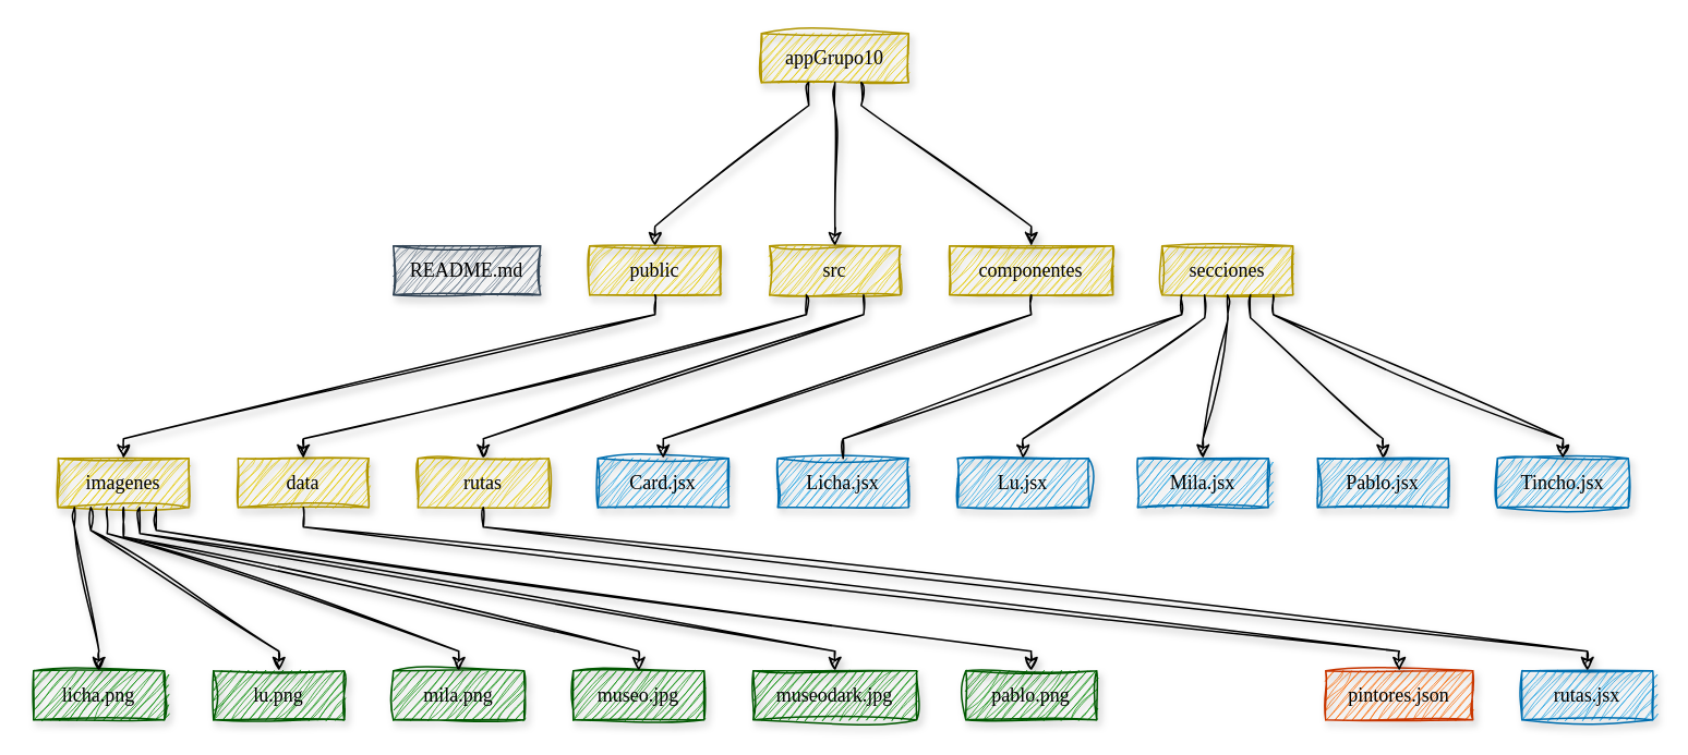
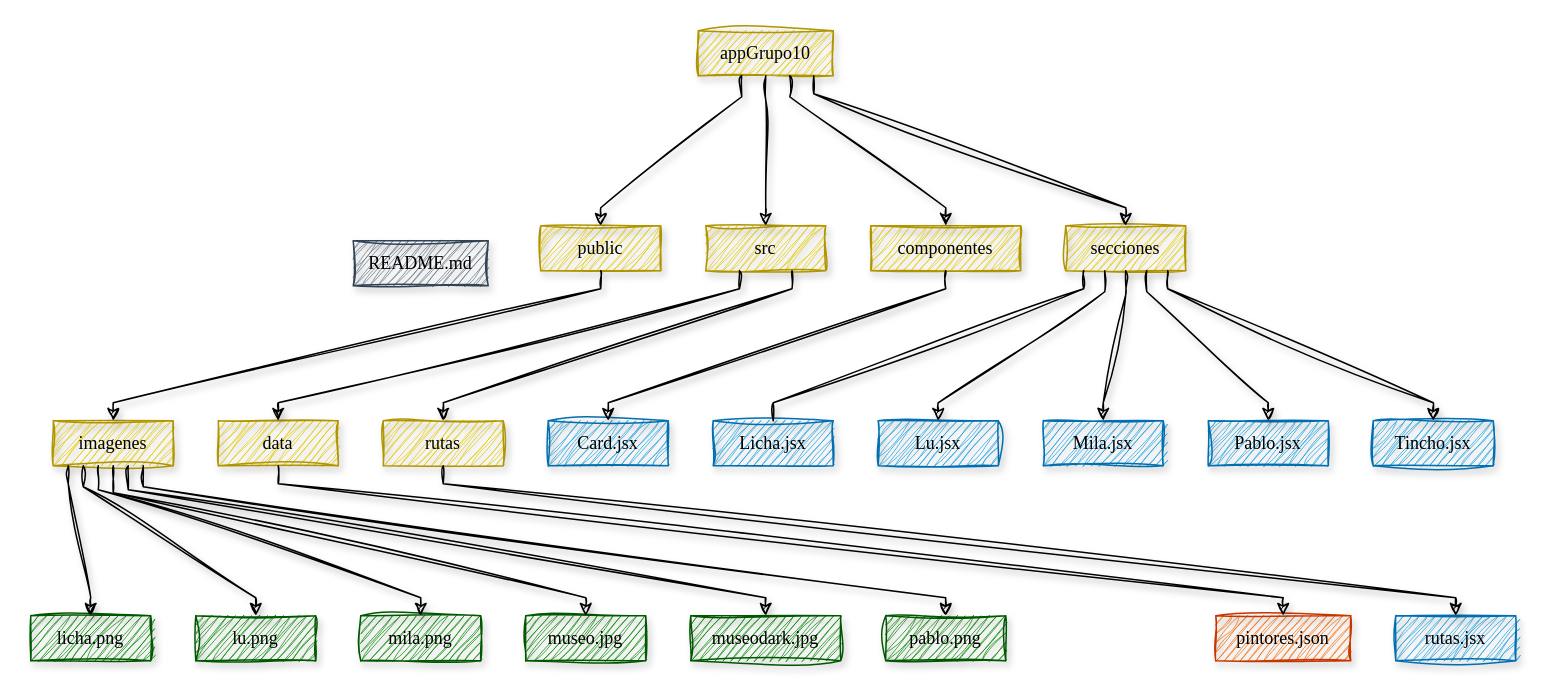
+ <mxCell id="11" value="" style="noEdgeStyle=1;orthogonal=1;rounded=0;sketch=1;curveFitting=1;jiggle=2;shadow=1;fontFamily=Comic Sans MS;" edge="1" source="2" target="10" parent="1"><mxGeometry relative="1" as="geometry"><Array as="points"><mxPoint x="542" y="62" /><mxPoint x="750" y="138" /></Array></mxGeometry></mxCell>
- <mxCell id="3" value="README.md" style="whiteSpace=wrap;html=1;sketch=1;curveFitting=1;jiggle=2;shadow=1;fillColor=#647687;fontColor=default;strokeColor=#314354;fontFamily=Comic Sans MS;" vertex="1" parent="1"><mxGeometry x="240" y="150" width="90" height="30" as="geometry" /></mxCell>
+ <mxCell id="3" value="README.md" style="whiteSpace=wrap;html=1;sketch=1;curveFitting=1;jiggle=2;shadow=1;fillColor=#647687;fontColor=default;strokeColor=#314354;fontFamily=Comic Sans MS;" vertex="1" parent="1"><mxGeometry x="235" y="160" width="90" height="30" as="geometry" /></mxCell>
